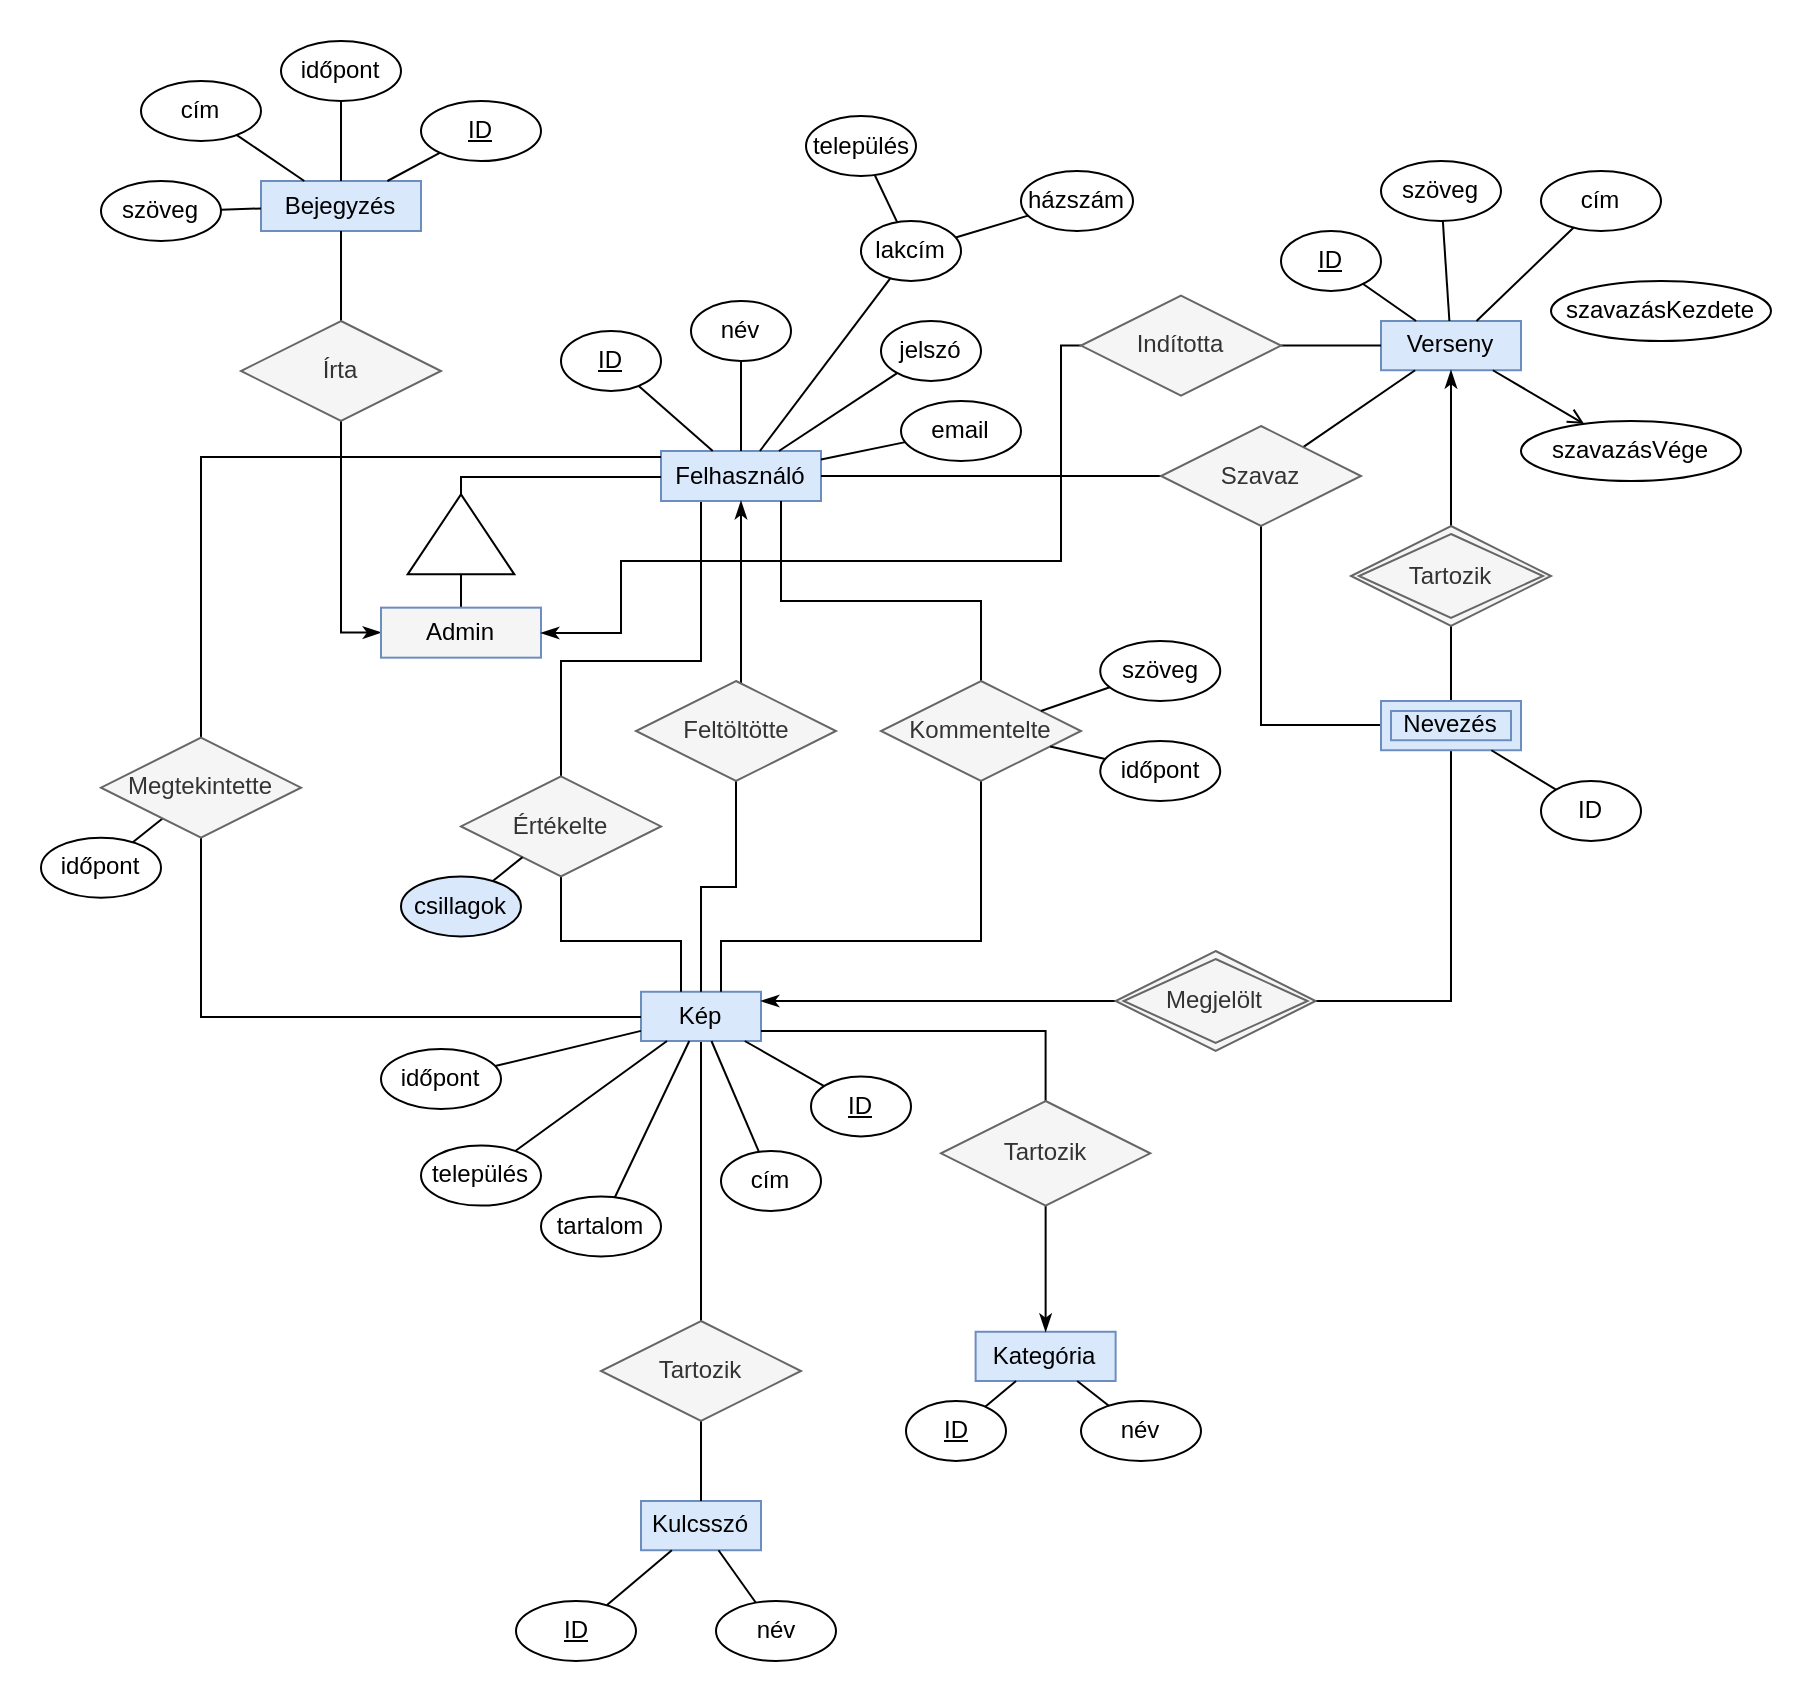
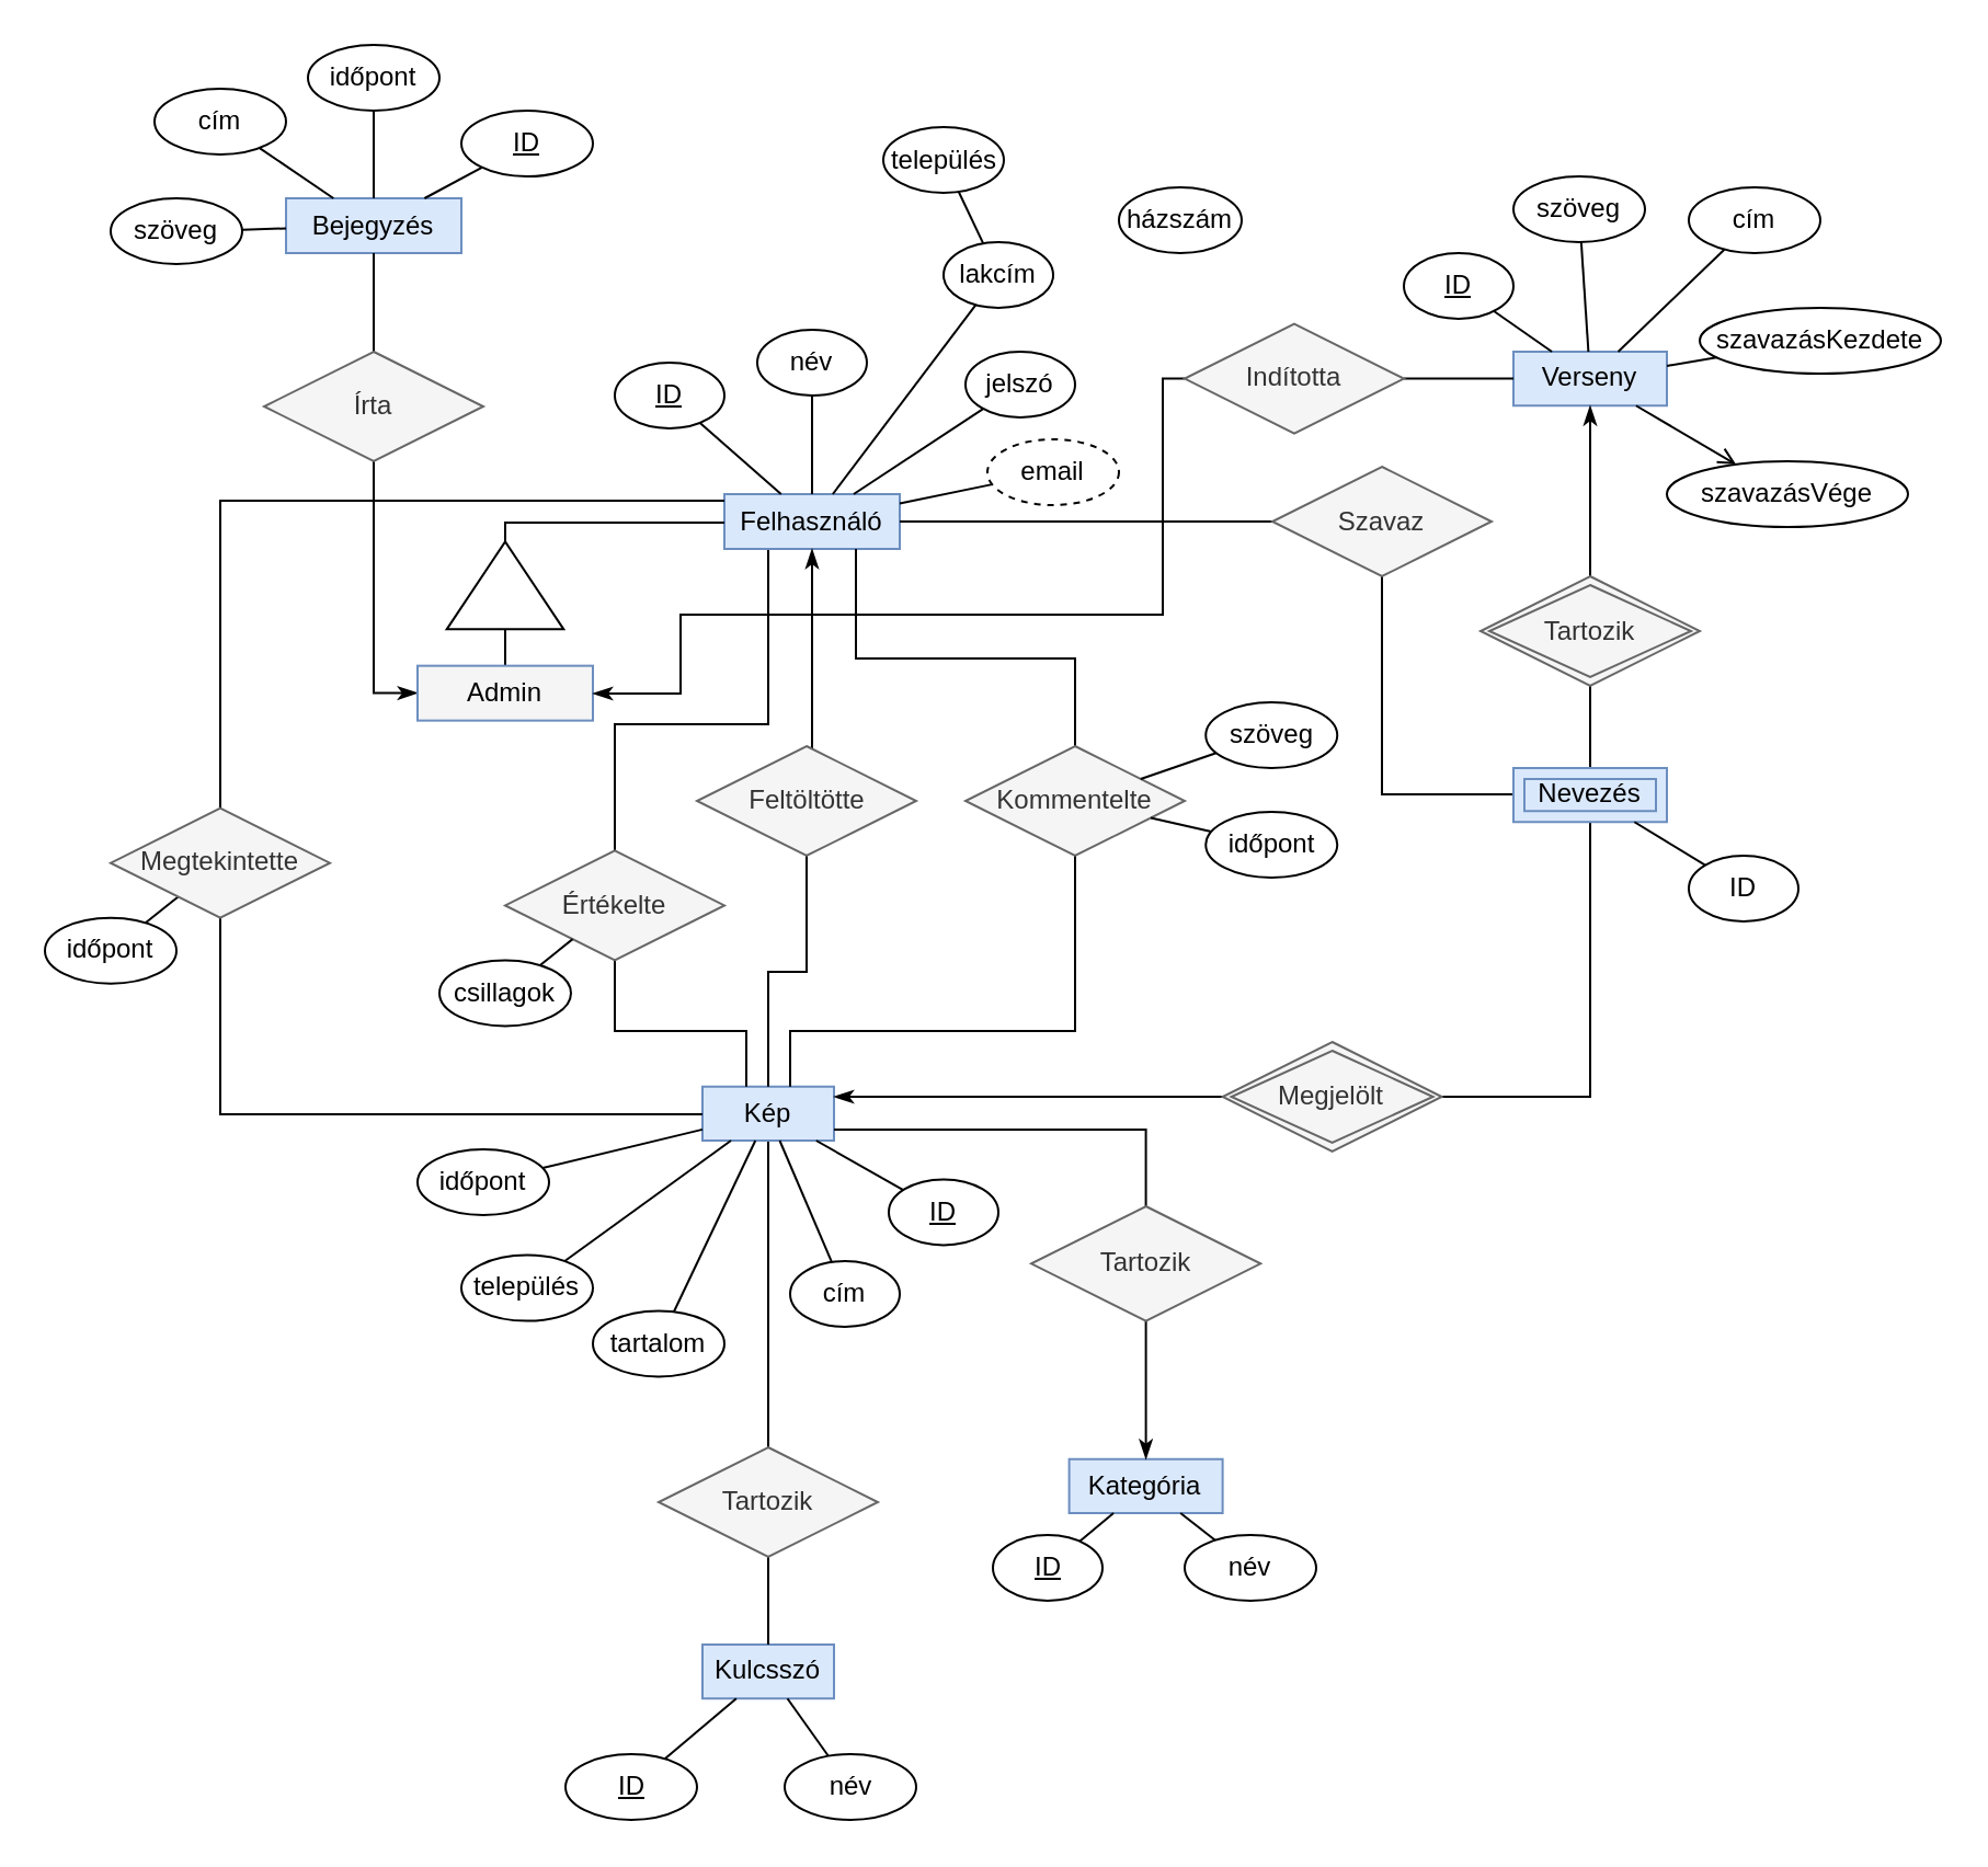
- <mxCell id="17" value="" style="endArrow=none;html=1;rounded=0;" parent="1" source="15" target="8" edge="1"><mxGeometry relative="1" as="geometry"><mxPoint x="432.511" y="265" as="sourcePoint" /><mxPoint x="486.275" y="179.057" as="targetPoint" /></mxGeometry></mxCell>
- <mxCell id="59" value="" style="endArrow=none;html=1;" parent="1" source="55" target="67" edge="1"><mxGeometry width="50" height="50" relative="1" as="geometry"><mxPoint x="990" y="228.33" as="sourcePoint" /><mxPoint x="1040" y="178.33" as="targetPoint" /></mxGeometry></mxCell>
+ <mxCell id="59" value="" style="endArrow=none;html=1;" parent="1" source="55" target="57" edge="1"><mxGeometry width="50" height="50" relative="1" as="geometry"><mxPoint x="990" y="228.33" as="sourcePoint" /><mxPoint x="1040" y="178.33" as="targetPoint" /></mxGeometry></mxCell>
- <mxCell id="6" value="email" style="ellipse;whiteSpace=wrap;html=1;align=center;" parent="1" vertex="1"><mxGeometry x="450" y="200" width="60" height="30" as="geometry" /></mxCell>
+ <mxCell id="6" value="email" style="ellipse;whiteSpace=wrap;html=1;align=center;dashed=1;" parent="1" vertex="1"><mxGeometry x="450" y="200" width="60" height="30" as="geometry" /></mxCell>
- <mxCell id="38" value="csillagok" style="ellipse;whiteSpace=wrap;html=1;align=center;fillColor=#dae8fc;" parent="1" vertex="1"><mxGeometry x="200" y="437.69" width="60" height="30" as="geometry" /></mxCell>
+ <mxCell id="38" value="csillagok" style="ellipse;whiteSpace=wrap;html=1;align=center;" parent="1" vertex="1"><mxGeometry x="200" y="437.69" width="60" height="30" as="geometry" /></mxCell>
